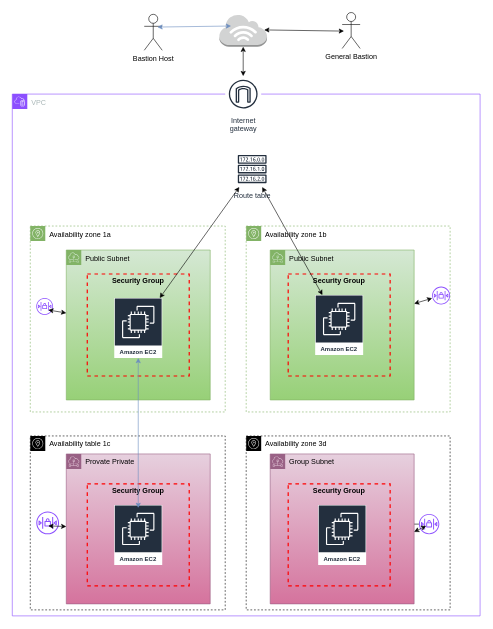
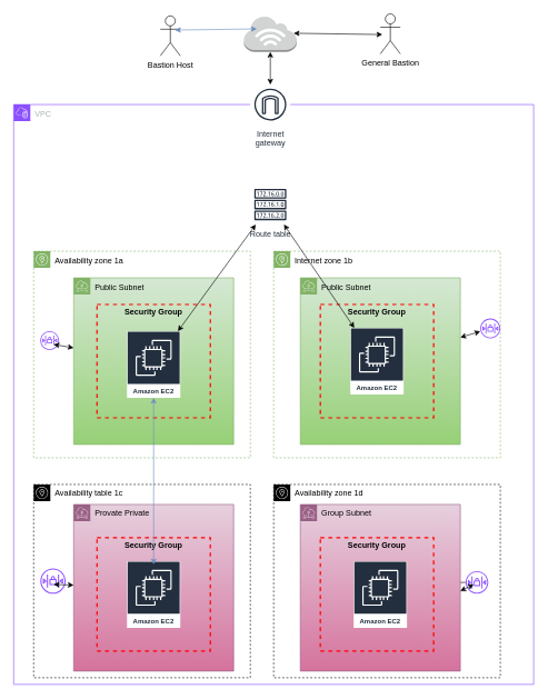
- <mxCell id="3" value="Route table" style="sketch=0;outlineConnect=0;fontColor=#232F3E;gradientColor=none;strokeColor=#232F3E;fillColor=#ffffff;dashed=0;verticalLabelPosition=bottom;verticalAlign=top;align=center;html=1;fontSize=12;fontStyle=0;aspect=fixed;shape=mxgraph.aws4.resourceIcon;resIcon=mxgraph.aws4.route_table;" vertex="1" parent="2"><mxGeometry x="370" y="95" width="60" height="60" as="geometry" /></mxCell>
+ <mxCell id="3" value="Route table" style="sketch=0;outlineConnect=0;fontColor=#232F3E;gradientColor=none;strokeColor=#232F3E;fillColor=#ffffff;dashed=0;verticalLabelPosition=bottom;verticalAlign=top;align=center;html=1;fontSize=12;fontStyle=0;aspect=fixed;shape=mxgraph.aws4.resourceIcon;resIcon=mxgraph.aws4.route_table;" vertex="1" parent="2"><mxGeometry x="355" y="120" width="60" height="60" as="geometry" /></mxCell>
- <mxCell id="12" value="&lt;span style=&quot;background-color: rgb(255, 255, 255);&quot;&gt;Availability zone 1b&lt;/span&gt;" style="sketch=0;outlineConnect=0;html=1;whiteSpace=wrap;fontSize=12;fontStyle=0;shape=mxgraph.aws4.group;grIcon=mxgraph.aws4.group_availability_zone;strokeColor=#82b366;fillColor=#FFFFFF;verticalAlign=top;align=left;spacingLeft=30;dashed=1;" vertex="1" parent="2"><mxGeometry x="390" y="220" width="340" height="310" as="geometry" /></mxCell>
+ <mxCell id="12" value="&lt;span style=&quot;background-color: rgb(255, 255, 255);&quot;&gt;Internet zone 1b&lt;/span&gt;" style="sketch=0;outlineConnect=0;html=1;whiteSpace=wrap;fontSize=12;fontStyle=0;shape=mxgraph.aws4.group;grIcon=mxgraph.aws4.group_availability_zone;strokeColor=#82b366;fillColor=#FFFFFF;verticalAlign=top;align=left;spacingLeft=30;dashed=1;" vertex="1" parent="2"><mxGeometry x="390" y="220" width="340" height="310" as="geometry" /></mxCell>
- <mxCell id="6" value="&lt;font style=&quot;background-color: rgb(255, 255, 255);&quot;&gt;Availability zone 3d&lt;/font&gt;" style="sketch=0;outlineConnect=0;html=1;whiteSpace=wrap;fontSize=12;fontStyle=0;shape=mxgraph.aws4.group;grIcon=mxgraph.aws4.group_availability_zone;verticalAlign=top;align=left;spacingLeft=30;dashed=1;" vertex="1" parent="2"><mxGeometry x="390" y="570" width="340" height="290" as="geometry" /></mxCell>
+ <mxCell id="6" value="&lt;font style=&quot;background-color: rgb(255, 255, 255);&quot;&gt;Availability zone 1d&lt;/font&gt;" style="sketch=0;outlineConnect=0;html=1;whiteSpace=wrap;fontSize=12;fontStyle=0;shape=mxgraph.aws4.group;grIcon=mxgraph.aws4.group_availability_zone;verticalAlign=top;align=left;spacingLeft=30;dashed=1;" vertex="1" parent="2"><mxGeometry x="390" y="570" width="340" height="290" as="geometry" /></mxCell>
